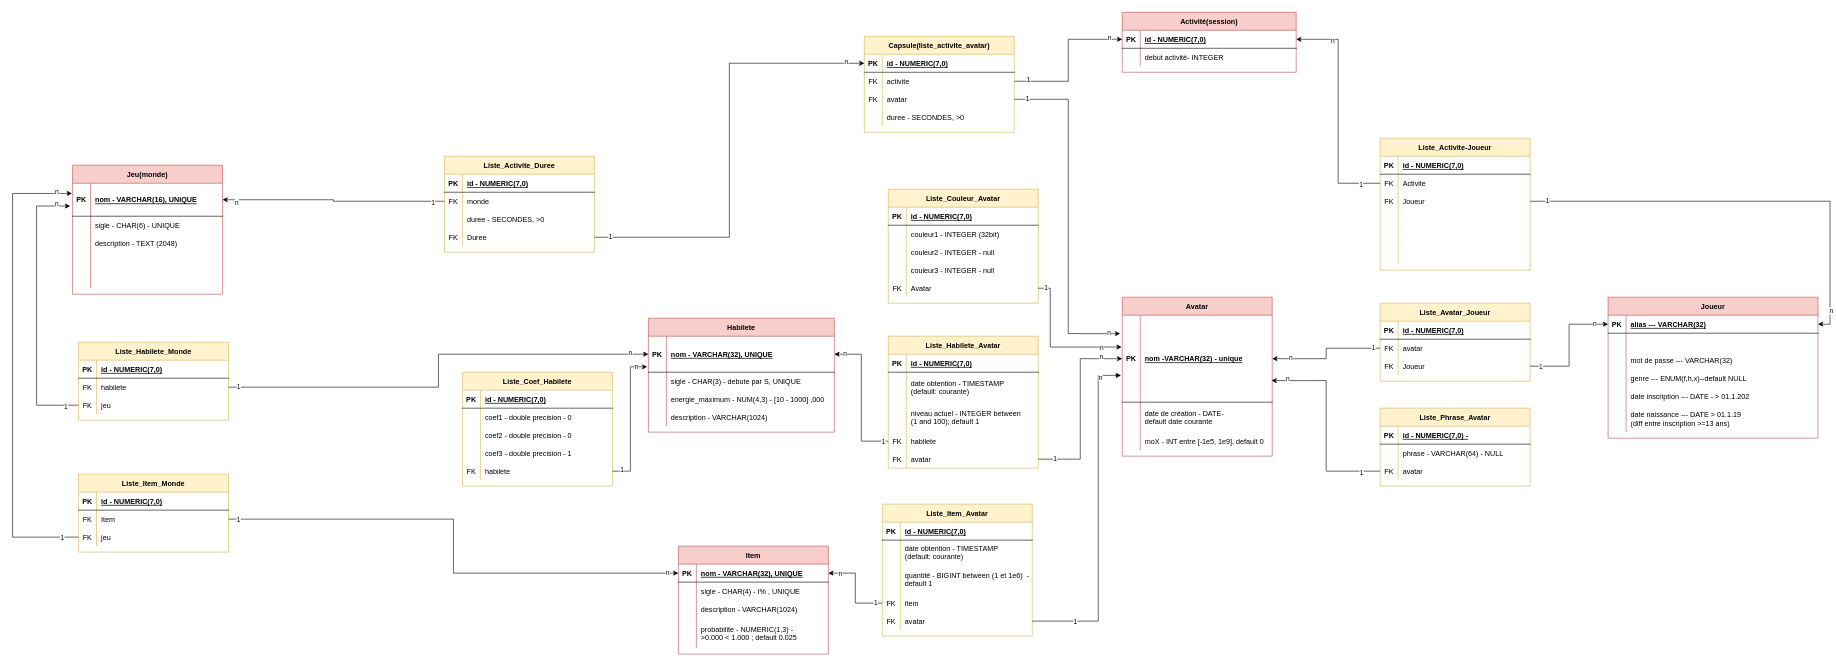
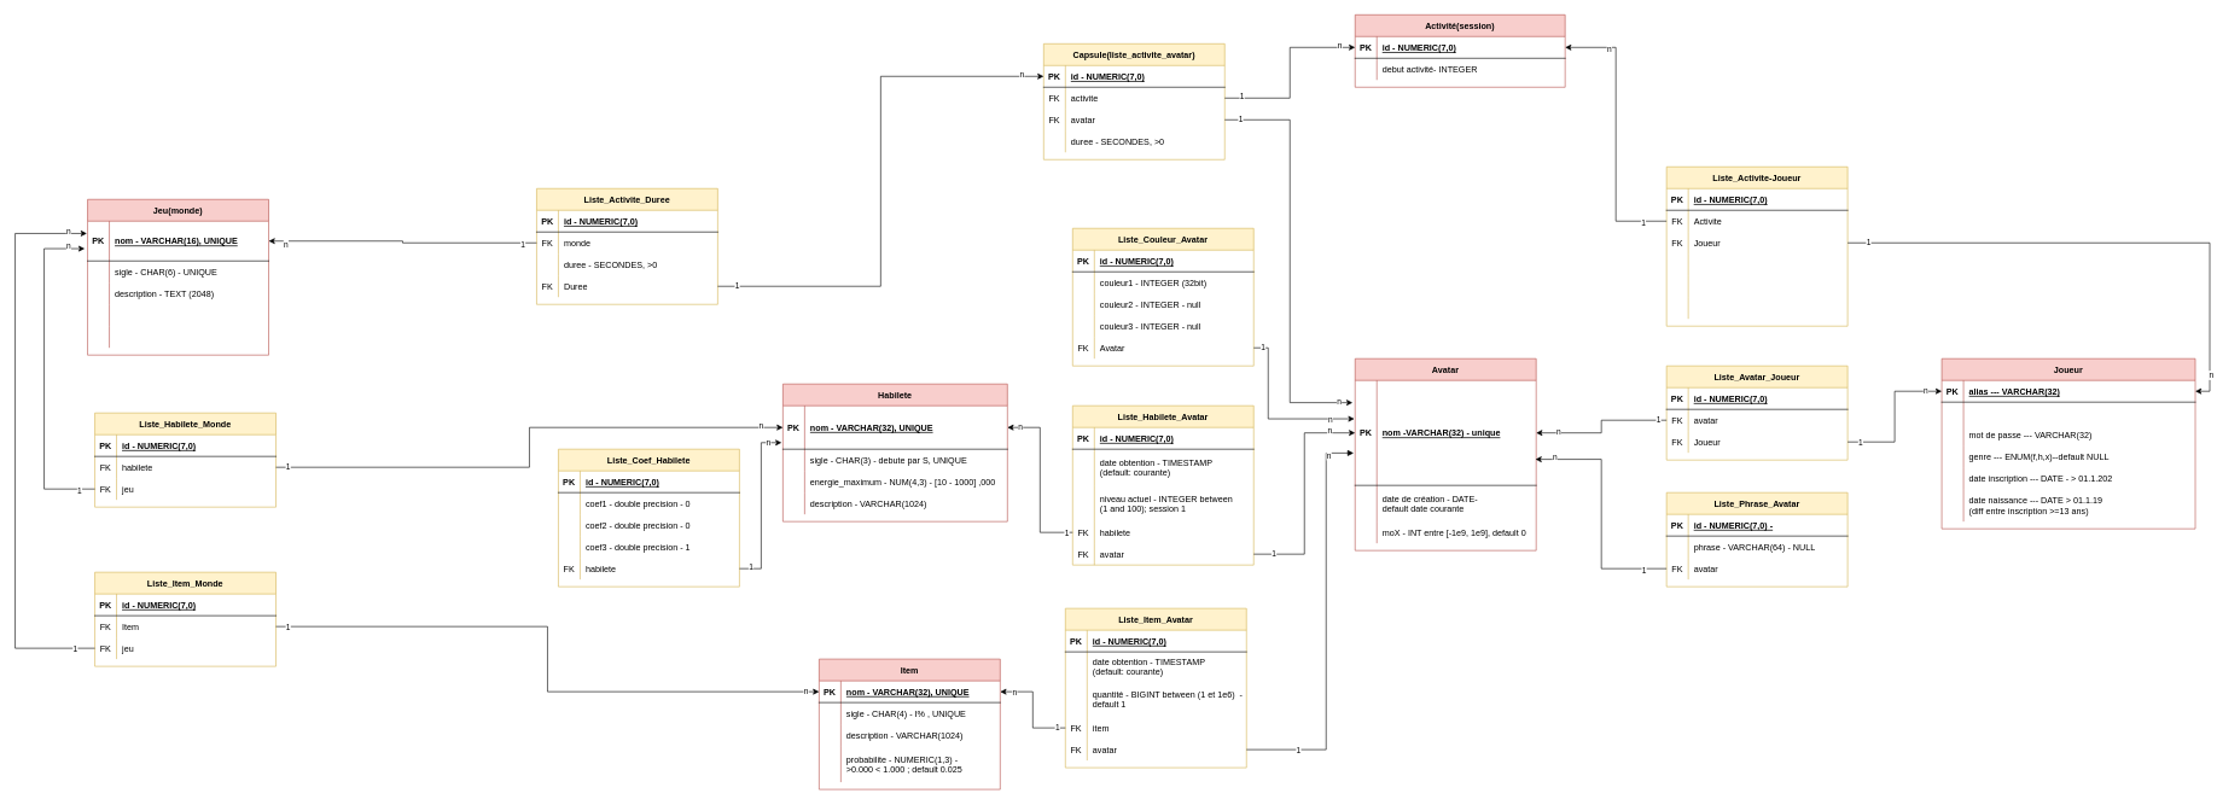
- <mxCell id="97" value="niveau actuel - INTEGER between &#10;(1 and 100); default 1" style="shape=partialRectangle;overflow=hidden;connectable=0;fillColor=none;top=0;left=0;bottom=0;right=0;align=left;spacingLeft=6;" parent="95" vertex="1"><mxGeometry x="30" width="220" height="50" as="geometry"><mxRectangle width="220" height="50" as="alternateBounds" /></mxGeometry></mxCell>
+ <mxCell id="97" value="niveau actuel - INTEGER between &#10;(1 and 100); session 1" style="shape=partialRectangle;overflow=hidden;connectable=0;fillColor=none;top=0;left=0;bottom=0;right=0;align=left;spacingLeft=6;" parent="95" vertex="1"><mxGeometry x="30" width="220" height="50" as="geometry"><mxRectangle width="220" height="50" as="alternateBounds" /></mxGeometry></mxCell>
- <mxCell id="71" value="moX - INT entre [-1e5, 1e9], default 0" style="shape=partialRectangle;overflow=hidden;connectable=0;fillColor=none;top=0;left=0;bottom=0;right=0;align=left;spacingLeft=6;" parent="69" vertex="1"><mxGeometry x="30.0" width="220.0" height="30" as="geometry"><mxRectangle width="220.0" height="30" as="alternateBounds" /></mxGeometry></mxCell>
+ <mxCell id="71" value="moX - INT entre [-1e9, 1e9], default 0" style="shape=partialRectangle;overflow=hidden;connectable=0;fillColor=none;top=0;left=0;bottom=0;right=0;align=left;spacingLeft=6;" parent="69" vertex="1"><mxGeometry x="30.0" width="220.0" height="30" as="geometry"><mxRectangle width="220.0" height="30" as="alternateBounds" /></mxGeometry></mxCell>
